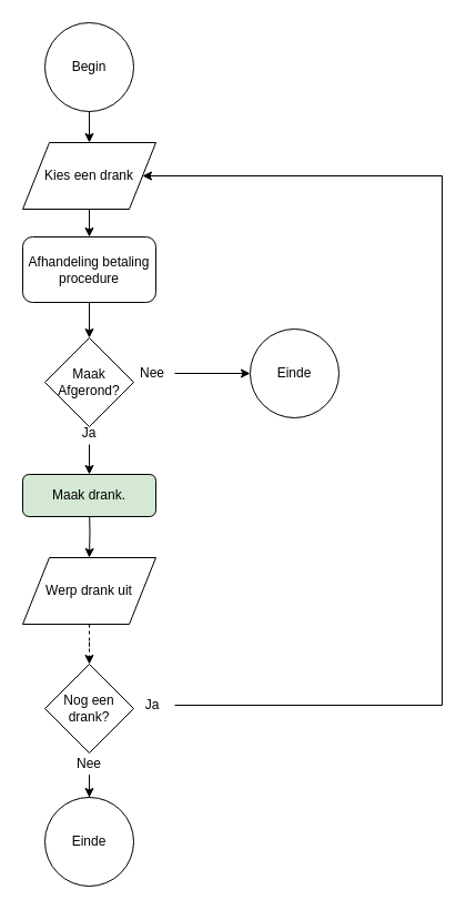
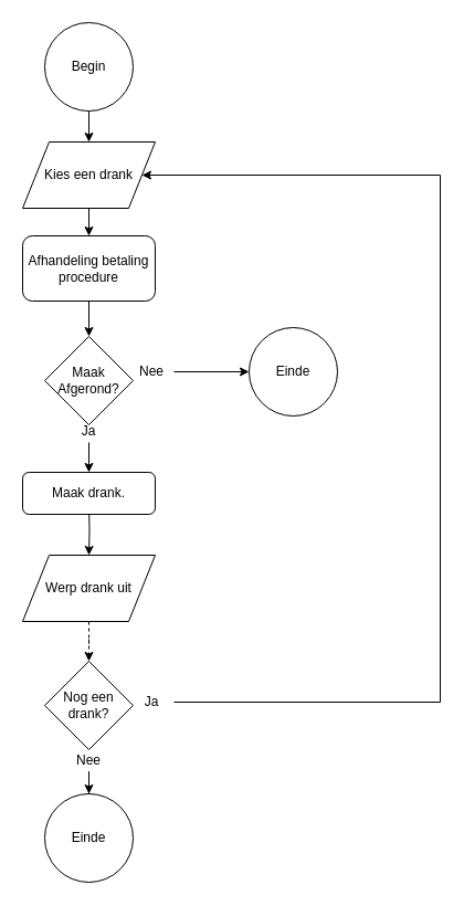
- <mxCell id="23" value="Maak drank." style="rounded=1;whiteSpace=wrap;html=1;fillColor=#d5e8d4;" parent="1" vertex="1"><mxGeometry x="20" y="427" width="120" height="38" as="geometry" /></mxCell>
+ <mxCell id="23" value="Maak drank." style="rounded=1;whiteSpace=wrap;html=1;" parent="1" vertex="1"><mxGeometry x="20" y="427" width="120" height="38" as="geometry" /></mxCell>
